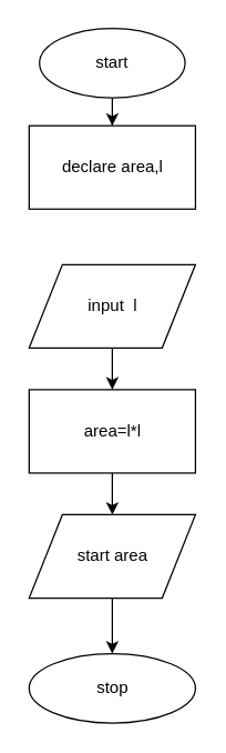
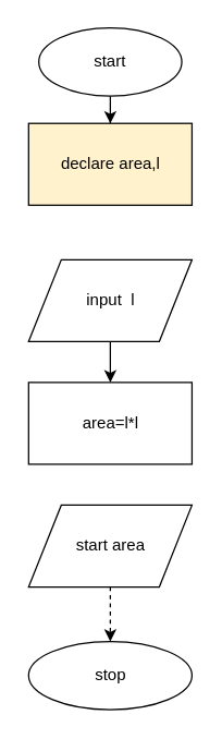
- <mxCell id="4" value="declare area,l" style="rounded=0;whiteSpace=wrap;html=1;" vertex="1" parent="1"><mxGeometry x="20.5" y="90" width="120" height="60" as="geometry" /></mxCell>
+ <mxCell id="4" value="declare area,l" style="rounded=0;whiteSpace=wrap;html=1;fillColor=#fff2cc;" vertex="1" parent="1"><mxGeometry x="20.5" y="90" width="120" height="60" as="geometry" /></mxCell>
- <mxCell id="7" value="" style="edgeStyle=orthogonalEdgeStyle;rounded=0;orthogonalLoop=1;jettySize=auto;html=1;" edge="1" parent="1" source="8" target="10"><mxGeometry relative="1" as="geometry" /></mxCell>
- <mxCell id="9" value="" style="edgeStyle=orthogonalEdgeStyle;rounded=0;orthogonalLoop=1;jettySize=auto;html=1;" edge="1" parent="1" source="10" target="11"><mxGeometry relative="1" as="geometry" /></mxCell>
+ <mxCell id="9" value="" style="edgeStyle=orthogonalEdgeStyle;rounded=0;orthogonalLoop=1;jettySize=auto;html=1;dashed=1;" edge="1" parent="1" source="10" target="11"><mxGeometry relative="1" as="geometry" /></mxCell>
